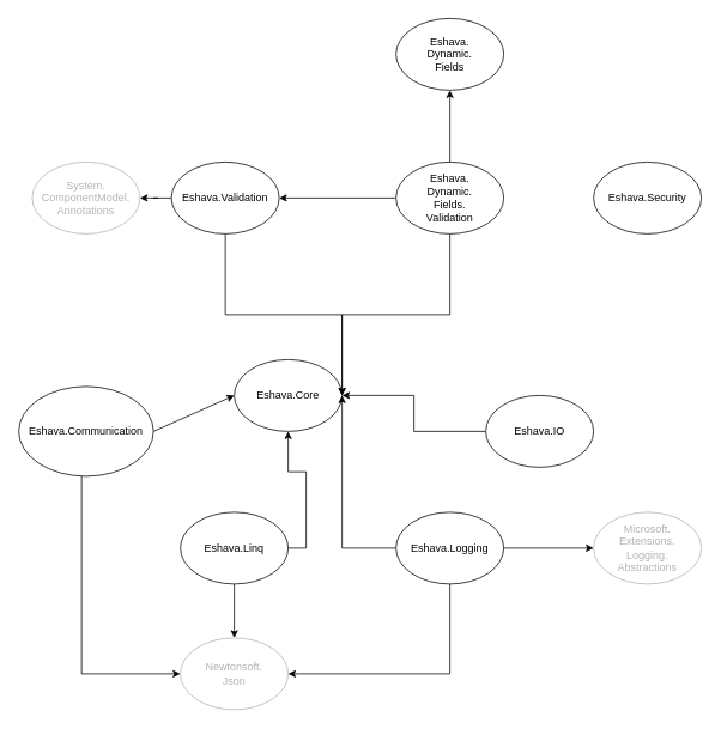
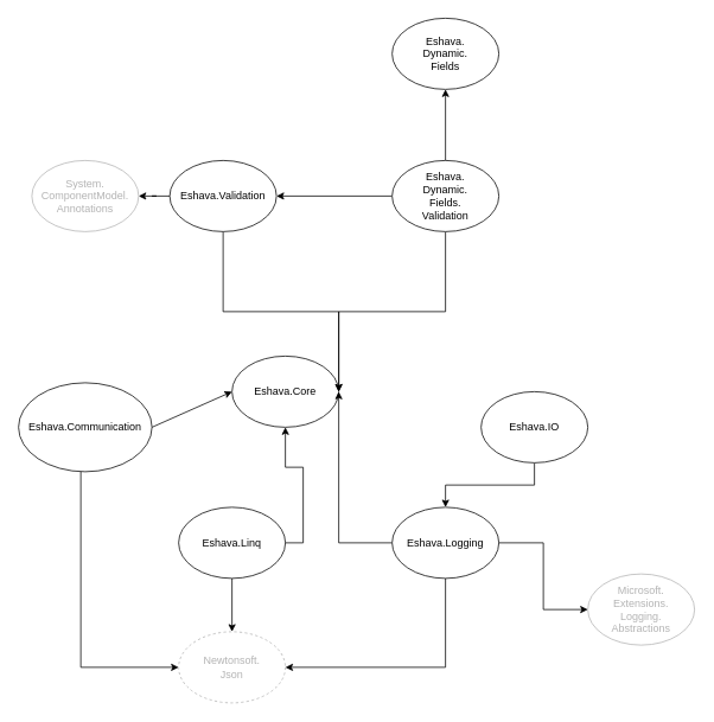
- <mxCell id="10" value="Eshava.Security" style="ellipse;whiteSpace=wrap;html=1;" parent="1" vertex="1"><mxGeometry x="660" y="180" width="120" height="80" as="geometry" /></mxCell>
- <mxCell id="5" style="edgeStyle=orthogonalEdgeStyle;rounded=0;orthogonalLoop=1;jettySize=auto;html=1;" parent="1" source="6" target="2" edge="1"><mxGeometry relative="1" as="geometry" /></mxCell>
+ <mxCell id="5" style="edgeStyle=orthogonalEdgeStyle;rounded=0;orthogonalLoop=1;jettySize=auto;html=1;" parent="1" source="6" target="20" edge="1"><mxGeometry relative="1" as="geometry" /></mxCell>
- <mxCell id="21" value="&lt;div&gt;Microsoft.&lt;/div&gt;&lt;div&gt;Extensions.&lt;/div&gt;&lt;div&gt;Logging.&lt;/div&gt;&lt;div&gt;Abstractions&lt;/div&gt;" style="ellipse;whiteSpace=wrap;html=1;strokeColor=#B3B3B3;fontColor=#B3B3B3;" parent="1" vertex="1"><mxGeometry x="660" y="570" width="120" height="80" as="geometry" /></mxCell>
+ <mxCell id="21" value="&lt;div&gt;Microsoft.&lt;/div&gt;&lt;div&gt;Extensions.&lt;/div&gt;&lt;div&gt;Logging.&lt;/div&gt;&lt;div&gt;Abstractions&lt;/div&gt;" style="ellipse;whiteSpace=wrap;html=1;strokeColor=#B3B3B3;fontColor=#B3B3B3;" parent="1" vertex="1"><mxGeometry x="660" y="645" width="120" height="80" as="geometry" /></mxCell>
- <mxCell id="15" value="&lt;div&gt;Newtonsoft.&lt;/div&gt;&lt;div&gt;Json&lt;/div&gt;" style="ellipse;whiteSpace=wrap;html=1;strokeColor=#B3B3B3;fontColor=#B3B3B3;" parent="1" vertex="1"><mxGeometry x="200" y="710" width="120" height="80" as="geometry" /></mxCell>
+ <mxCell id="15" value="&lt;div&gt;Newtonsoft.&lt;/div&gt;&lt;div&gt;Json&lt;/div&gt;" style="ellipse;whiteSpace=wrap;html=1;strokeColor=#B3B3B3;fontColor=#B3B3B3;dashed=1;" parent="1" vertex="1"><mxGeometry x="200" y="710" width="120" height="80" as="geometry" /></mxCell>
